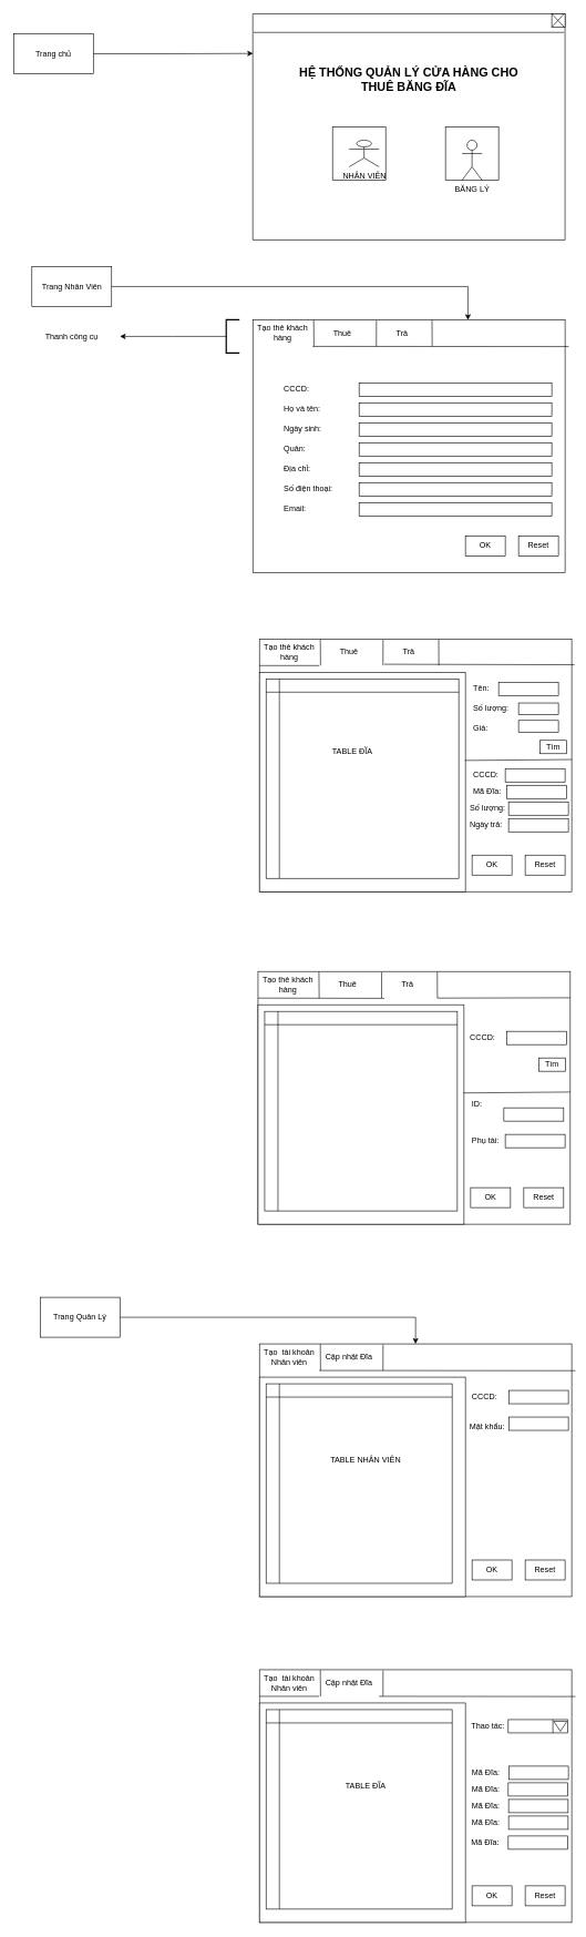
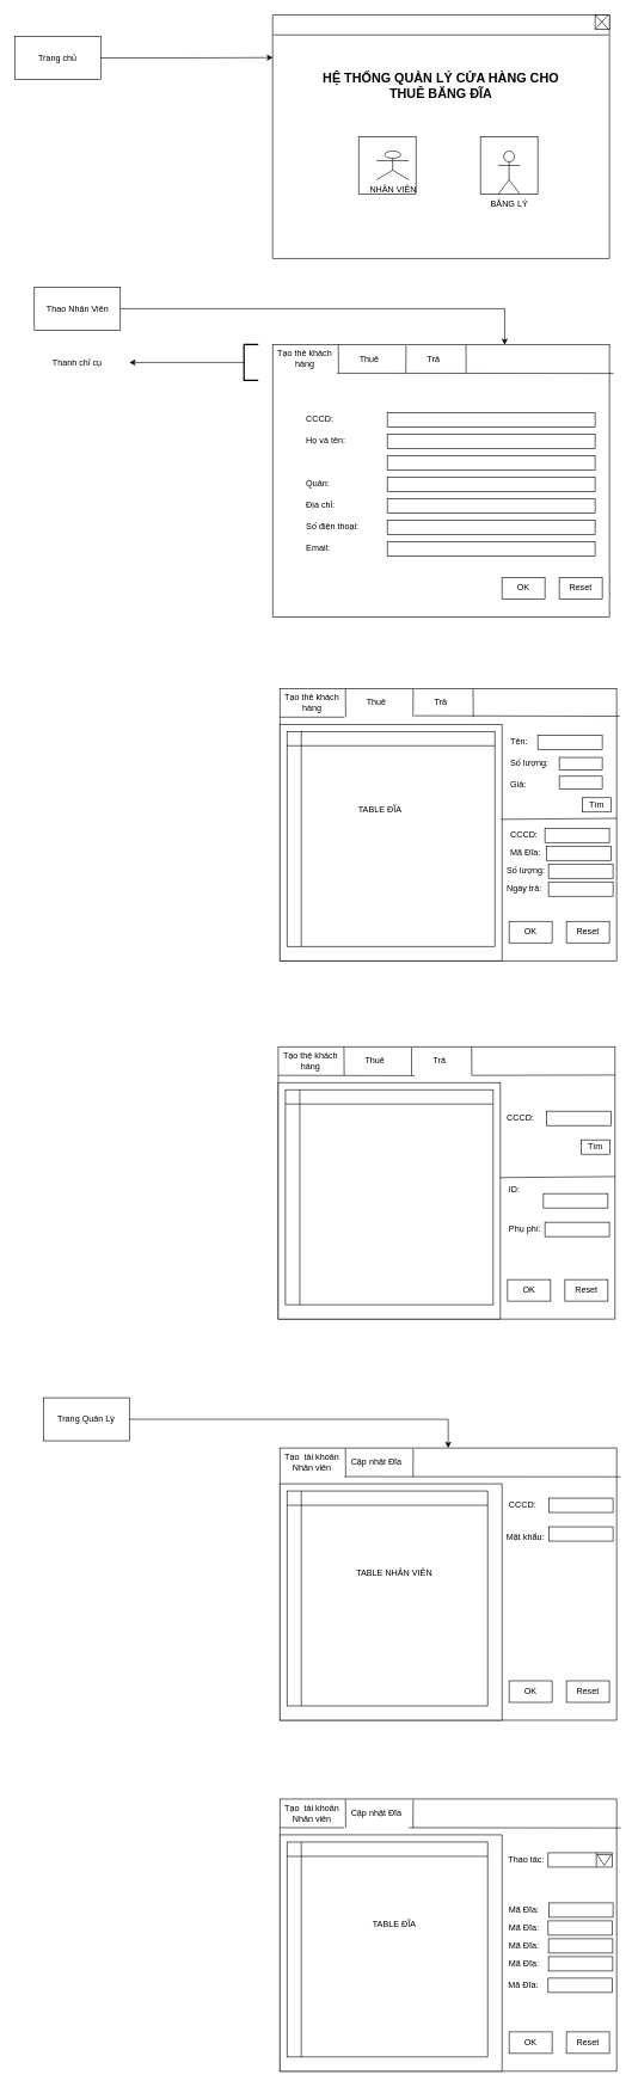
- <mxCell id="134" value="Trang Nhân Viên" style="text;html=1;strokeColor=none;fillColor=none;align=center;verticalAlign=middle;whiteSpace=wrap;rounded=0;" vertex="1" parent="1"><mxGeometry x="47.5" y="400" width="120" height="60" as="geometry" /></mxCell>
+ <mxCell id="134" value="Thao Nhân Viên" style="text;html=1;strokeColor=none;fillColor=none;align=center;verticalAlign=middle;whiteSpace=wrap;rounded=0;" vertex="1" parent="1"><mxGeometry x="47.5" y="400" width="120" height="60" as="geometry" /></mxCell>
- <mxCell id="21" value="Thanh công cụ" style="text;html=1;strokeColor=none;fillColor=none;align=center;verticalAlign=middle;whiteSpace=wrap;rounded=0;" vertex="1" parent="1"><mxGeometry x="45" y="480" width="125" height="50" as="geometry" /></mxCell>
+ <mxCell id="21" value="Thanh chỉ cụ" style="text;html=1;strokeColor=none;fillColor=none;align=center;verticalAlign=middle;whiteSpace=wrap;rounded=0;" vertex="1" parent="1"><mxGeometry x="45" y="480" width="125" height="50" as="geometry" /></mxCell>
- <mxCell id="25" value="Ngày sinh:" style="text;html=1;strokeColor=none;fillColor=none;align=left;verticalAlign=middle;whiteSpace=wrap;rounded=0;" vertex="1" parent="1"><mxGeometry x="425" y="630" width="60" height="30" as="geometry" /></mxCell>
- <mxCell id="94" value="Phụ tài:" style="text;html=1;strokeColor=none;fillColor=none;align=left;verticalAlign=middle;whiteSpace=wrap;rounded=0;" vertex="1" parent="1"><mxGeometry x="707.5" y="1700" width="50" height="30" as="geometry" /></mxCell>
+ <mxCell id="94" value="Phụ phí:" style="text;html=1;strokeColor=none;fillColor=none;align=left;verticalAlign=middle;whiteSpace=wrap;rounded=0;" vertex="1" parent="1"><mxGeometry x="707.5" y="1700" width="50" height="30" as="geometry" /></mxCell>
